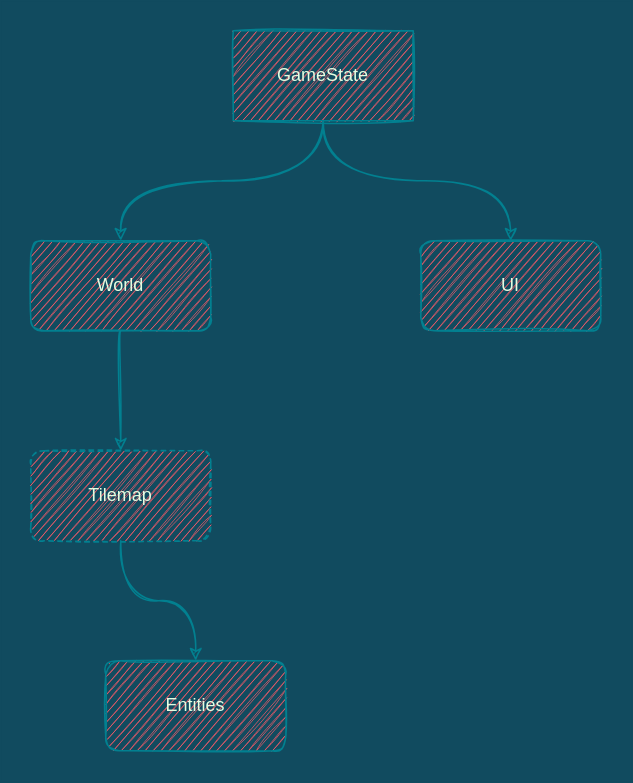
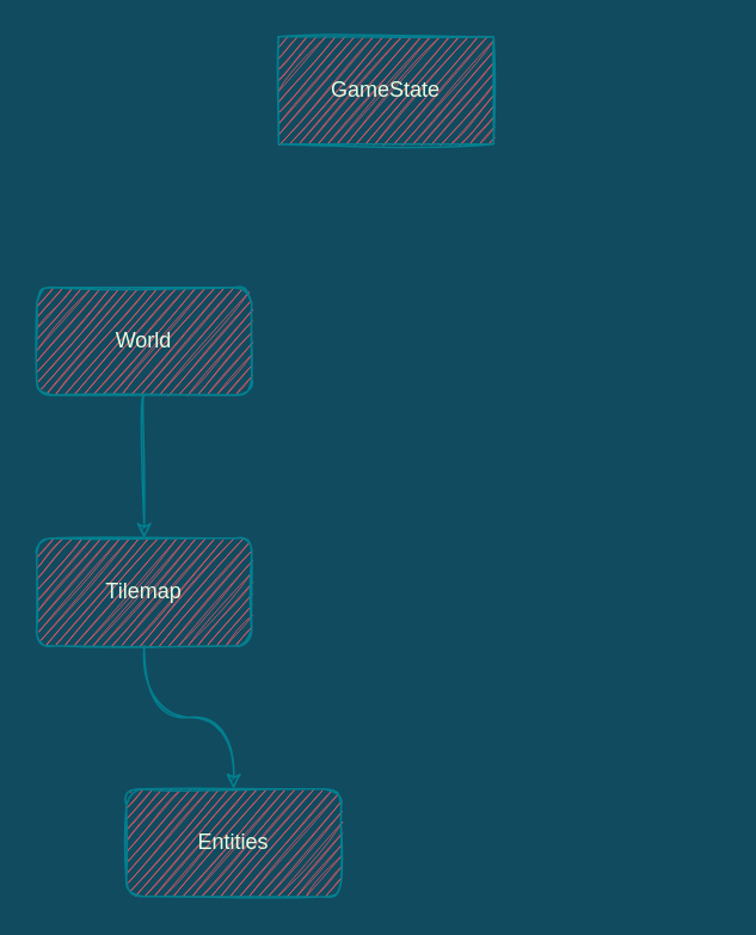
- <mxCell id="7" style="edgeStyle=orthogonalEdgeStyle;curved=1;rounded=1;sketch=1;orthogonalLoop=1;jettySize=auto;html=1;exitX=0.5;exitY=1;exitDx=0;exitDy=0;entryX=0.5;entryY=0;entryDx=0;entryDy=0;fontColor=#E4FDE1;strokeColor=#028090;fillColor=#F45B69;" edge="1" parent="1" source="9" target="3"><mxGeometry relative="1" as="geometry" /></mxCell>
- <mxCell id="8" style="edgeStyle=orthogonalEdgeStyle;curved=1;rounded=1;sketch=1;orthogonalLoop=1;jettySize=auto;html=1;exitX=0.5;exitY=1;exitDx=0;exitDy=0;entryX=0.5;entryY=0;entryDx=0;entryDy=0;fontColor=#E4FDE1;strokeColor=#028090;fillColor=#F45B69;" edge="1" parent="1" source="9" target="10"><mxGeometry relative="1" as="geometry" /></mxCell>
- <mxCell id="10" value="UI" style="whiteSpace=wrap;html=1;rounded=1;sketch=1;fontColor=#E4FDE1;strokeColor=#028090;fillColor=#F45B69;" vertex="1" parent="1"><mxGeometry x="280" y="160" width="120" height="60" as="geometry" /></mxCell>
- <mxCell id="5" value="Tilemap" style="whiteSpace=wrap;html=1;rounded=1;fontColor=#E4FDE1;strokeColor=#028090;fillColor=#F45B69;sketch=1;dashed=1;" vertex="1" parent="1"><mxGeometry x="20" y="300" width="120" height="60" as="geometry" /></mxCell>
+ <mxCell id="5" value="Tilemap" style="whiteSpace=wrap;html=1;rounded=1;fontColor=#E4FDE1;strokeColor=#028090;fillColor=#F45B69;sketch=1;" vertex="1" parent="1"><mxGeometry x="20" y="300" width="120" height="60" as="geometry" /></mxCell>
